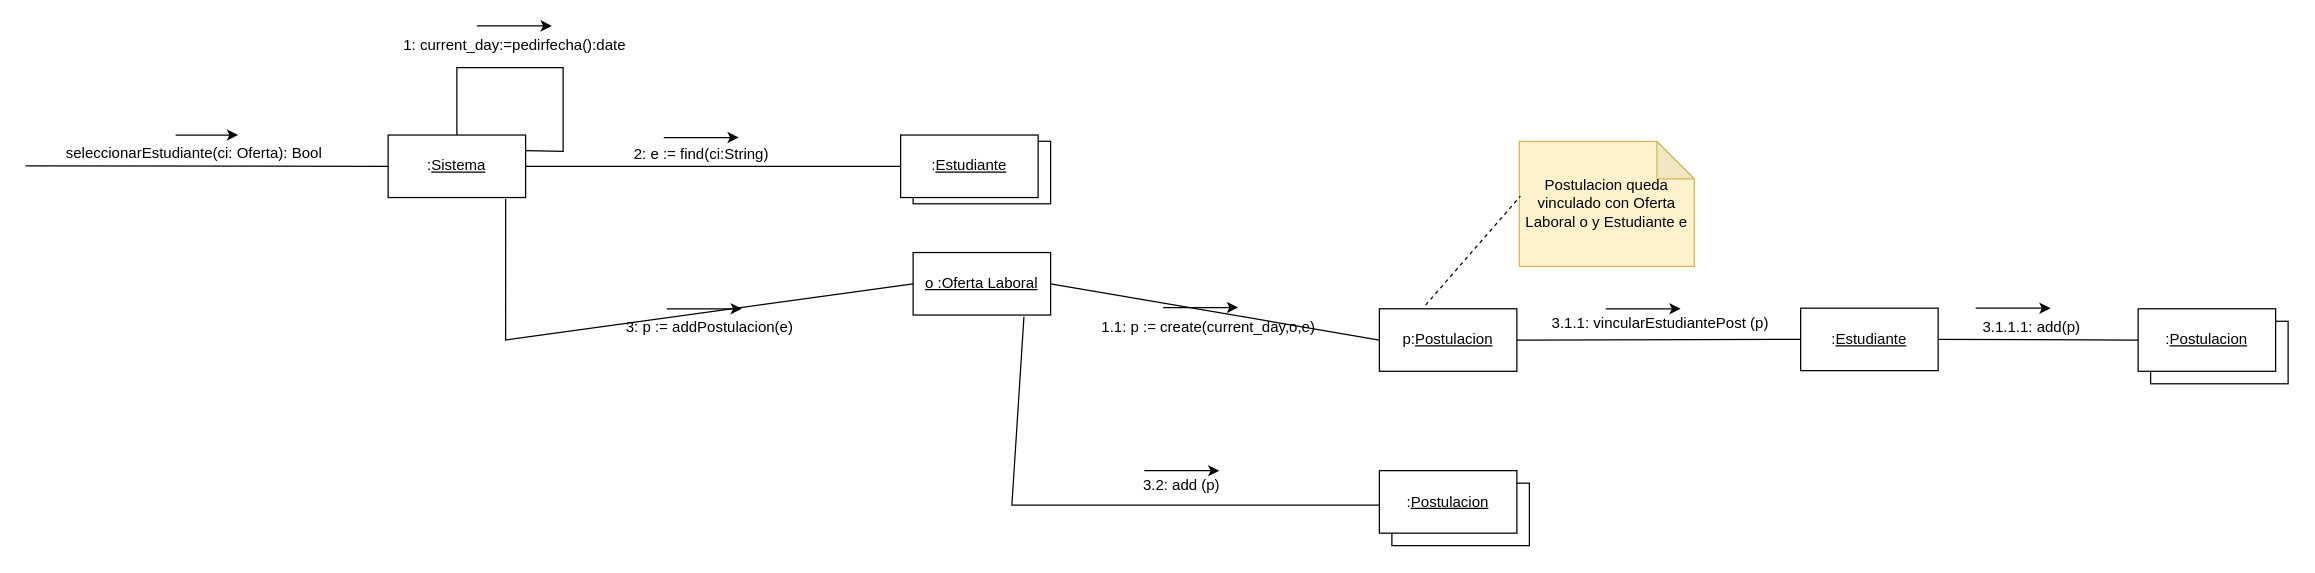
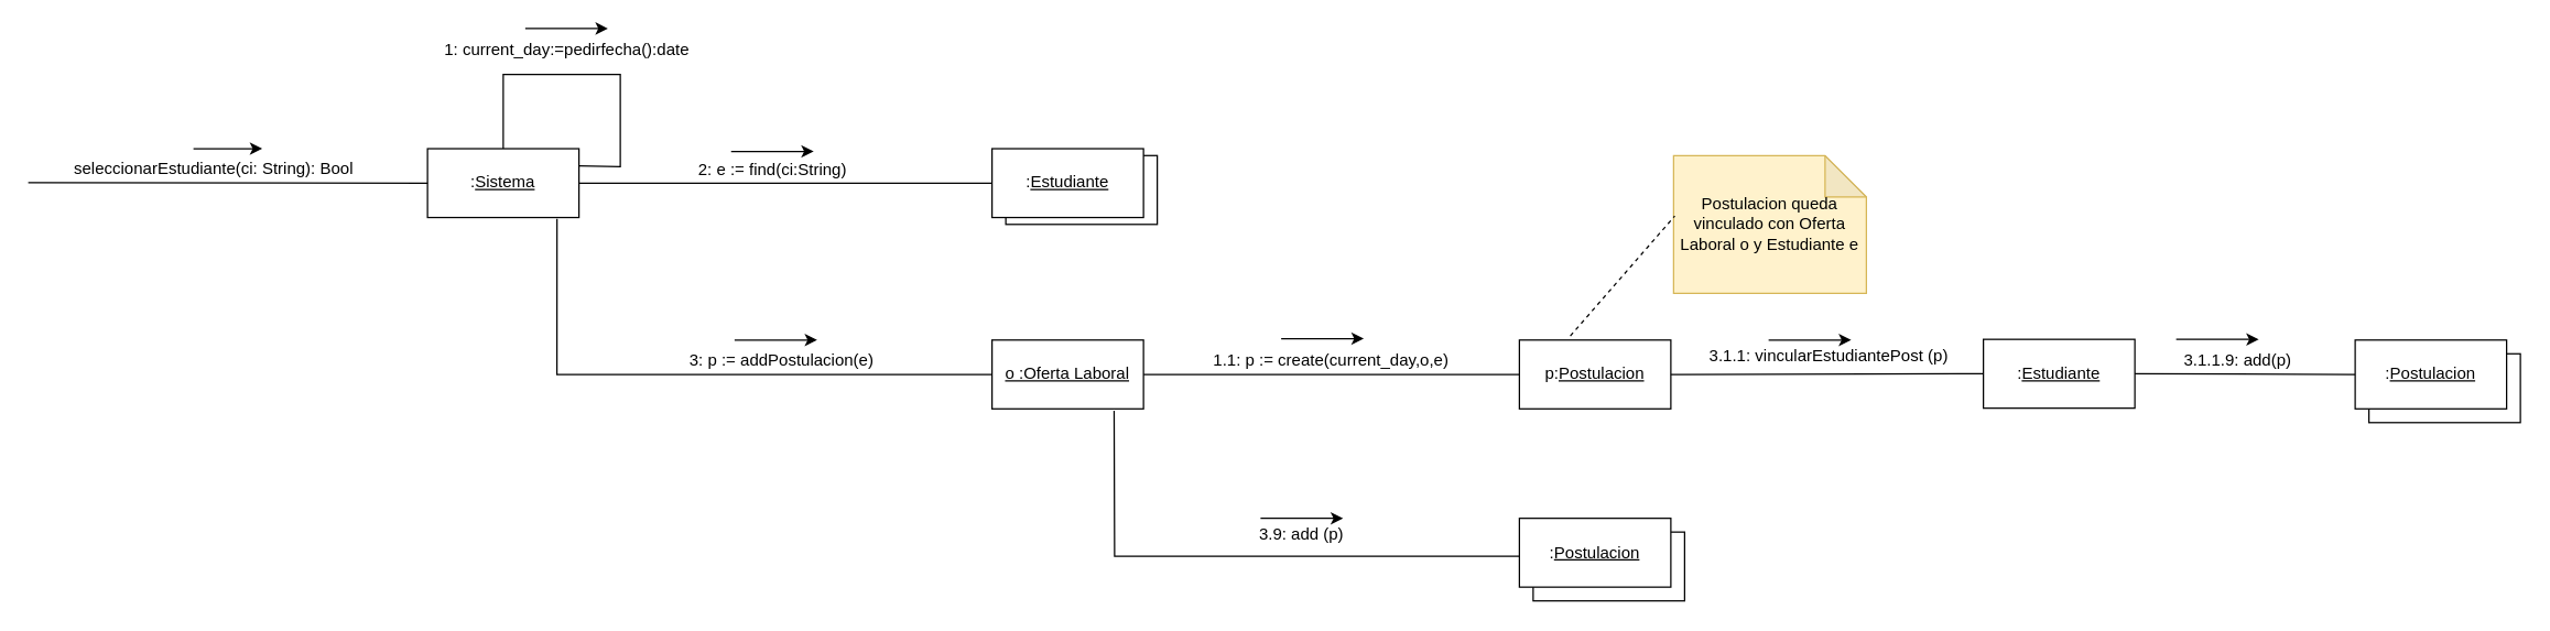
- <mxCell id="4" value="seleccionarEstudiante(ci: Oferta): Bool" style="text;html=1;strokeColor=none;fillColor=none;align=center;verticalAlign=middle;whiteSpace=wrap;rounded=0;" vertex="1" parent="1"><mxGeometry x="30" y="107.33" width="250" height="30" as="geometry" /></mxCell>
+ <mxCell id="4" value="seleccionarEstudiante(ci: String): Bool" style="text;html=1;strokeColor=none;fillColor=none;align=center;verticalAlign=middle;whiteSpace=wrap;rounded=0;" vertex="1" parent="1"><mxGeometry x="30" y="107.33" width="250" height="30" as="geometry" /></mxCell>
- <mxCell id="15" value="&lt;u&gt;o :Oferta Laboral&lt;/u&gt;" style="rounded=0;whiteSpace=wrap;html=1;" vertex="1" parent="1"><mxGeometry x="730" y="201.33" width="110" height="50" as="geometry" /></mxCell>
+ <mxCell id="15" value="&lt;u&gt;o :Oferta Laboral&lt;/u&gt;" style="rounded=0;whiteSpace=wrap;html=1;" vertex="1" parent="1"><mxGeometry x="720" y="246.33" width="110" height="50" as="geometry" /></mxCell>
- <mxCell id="27" value="3.1.1.1: add(p)" style="text;html=1;strokeColor=none;fillColor=none;align=center;verticalAlign=middle;whiteSpace=wrap;rounded=0;" vertex="1" parent="1"><mxGeometry x="1520" y="246.33" width="210" height="30" as="geometry" /></mxCell>
+ <mxCell id="27" value="3.1.1.9: add(p)" style="text;html=1;strokeColor=none;fillColor=none;align=center;verticalAlign=middle;whiteSpace=wrap;rounded=0;" vertex="1" parent="1"><mxGeometry x="1520" y="246.33" width="210" height="30" as="geometry" /></mxCell>
- <mxCell id="17" value="3.2: add (p)" style="text;html=1;strokeColor=none;fillColor=none;align=center;verticalAlign=middle;whiteSpace=wrap;rounded=0;" vertex="1" parent="1"><mxGeometry x="840" y="373.33" width="210" height="30" as="geometry" /></mxCell>
+ <mxCell id="17" value="3.9: add (p)" style="text;html=1;strokeColor=none;fillColor=none;align=center;verticalAlign=middle;whiteSpace=wrap;rounded=0;" vertex="1" parent="1"><mxGeometry x="840" y="373.33" width="210" height="30" as="geometry" /></mxCell>
